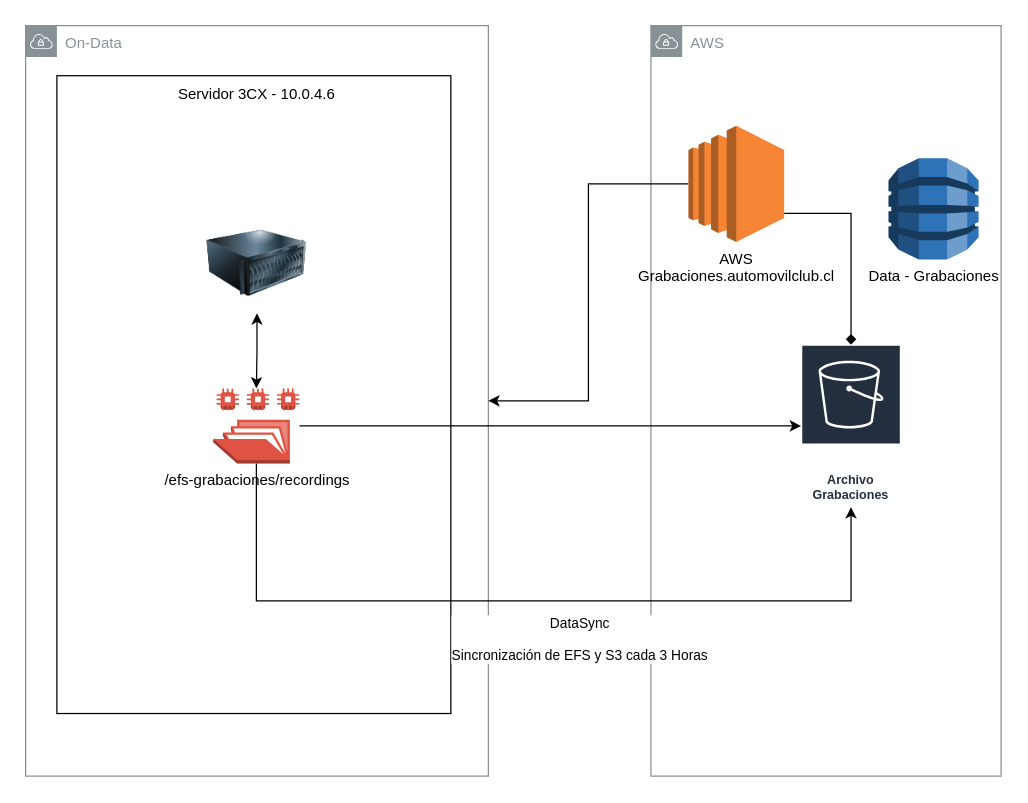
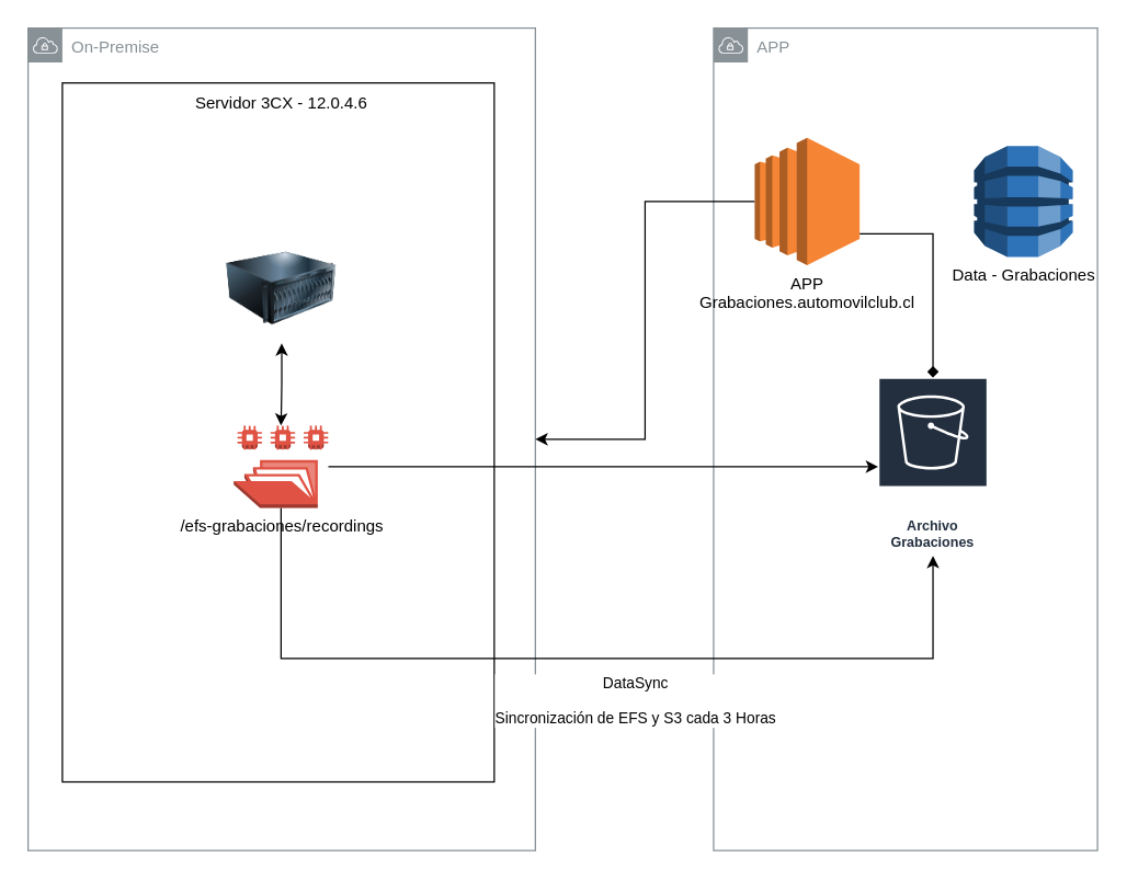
- <mxCell id="2" value="On-Data" style="sketch=0;outlineConnect=0;gradientColor=none;html=1;whiteSpace=wrap;fontSize=12;fontStyle=0;shape=mxgraph.aws4.group;grIcon=mxgraph.aws4.group_vpc;strokeColor=#879196;fillColor=none;verticalAlign=top;align=left;spacingLeft=30;fontColor=#879196;dashed=0;" vertex="1" parent="1"><mxGeometry x="20" y="20" width="370" height="600" as="geometry" /></mxCell>
+ <mxCell id="2" value="On-Premise" style="sketch=0;outlineConnect=0;gradientColor=none;html=1;whiteSpace=wrap;fontSize=12;fontStyle=0;shape=mxgraph.aws4.group;grIcon=mxgraph.aws4.group_vpc;strokeColor=#879196;fillColor=none;verticalAlign=top;align=left;spacingLeft=30;fontColor=#879196;dashed=0;" vertex="1" parent="1"><mxGeometry x="20" y="20" width="370" height="600" as="geometry" /></mxCell>
- <mxCell id="4" value="AWS" style="sketch=0;outlineConnect=0;gradientColor=none;html=1;whiteSpace=wrap;fontSize=12;fontStyle=0;shape=mxgraph.aws4.group;grIcon=mxgraph.aws4.group_vpc;strokeColor=#879196;fillColor=none;verticalAlign=top;align=left;spacingLeft=30;fontColor=#879196;dashed=0;" vertex="1" parent="1"><mxGeometry x="520" y="20" width="280" height="600" as="geometry" /></mxCell>
+ <mxCell id="4" value="APP" style="sketch=0;outlineConnect=0;gradientColor=none;html=1;whiteSpace=wrap;fontSize=12;fontStyle=0;shape=mxgraph.aws4.group;grIcon=mxgraph.aws4.group_vpc;strokeColor=#879196;fillColor=none;verticalAlign=top;align=left;spacingLeft=30;fontColor=#879196;dashed=0;" vertex="1" parent="1"><mxGeometry x="520" y="20" width="280" height="600" as="geometry" /></mxCell>
- <mxCell id="7" value="Servidor 3CX - 10.0.4.6" style="text;html=1;align=center;verticalAlign=middle;whiteSpace=wrap;rounded=0;" vertex="1" parent="1"><mxGeometry x="80" y="60" width="250" height="30" as="geometry" /></mxCell>
+ <mxCell id="7" value="Servidor 3CX - 12.0.4.6" style="text;html=1;align=center;verticalAlign=middle;whiteSpace=wrap;rounded=0;" vertex="1" parent="1"><mxGeometry x="80" y="60" width="250" height="30" as="geometry" /></mxCell>
- <mxCell id="16" value="Data - Grabaciones" style="outlineConnect=0;dashed=0;verticalLabelPosition=bottom;verticalAlign=top;align=center;html=1;shape=mxgraph.aws3.dynamo_db;fillColor=#2E73B8;gradientColor=none;" vertex="1" parent="1"><mxGeometry x="710" y="126" width="72" height="81" as="geometry" /></mxCell>
+ <mxCell id="16" value="Data - Grabaciones" style="outlineConnect=0;dashed=0;verticalLabelPosition=bottom;verticalAlign=top;align=center;html=1;shape=mxgraph.aws3.dynamo_db;fillColor=#2E73B8;gradientColor=none;" vertex="1" parent="1"><mxGeometry x="710" y="106" width="72" height="81" as="geometry" /></mxCell>
- <mxCell id="15" value="AWS&lt;br&gt;Grabaciones.automovilclub.cl" style="outlineConnect=0;dashed=0;verticalLabelPosition=bottom;verticalAlign=top;align=center;html=1;shape=mxgraph.aws3.ec2;fillColor=#F58534;gradientColor=none;" vertex="1" parent="1"><mxGeometry x="550" y="100" width="76.5" height="93" as="geometry" /></mxCell>
+ <mxCell id="15" value="APP&lt;br&gt;Grabaciones.automovilclub.cl" style="outlineConnect=0;dashed=0;verticalLabelPosition=bottom;verticalAlign=top;align=center;html=1;shape=mxgraph.aws3.ec2;fillColor=#F58534;gradientColor=none;" vertex="1" parent="1"><mxGeometry x="550" y="100" width="76.5" height="93" as="geometry" /></mxCell>
